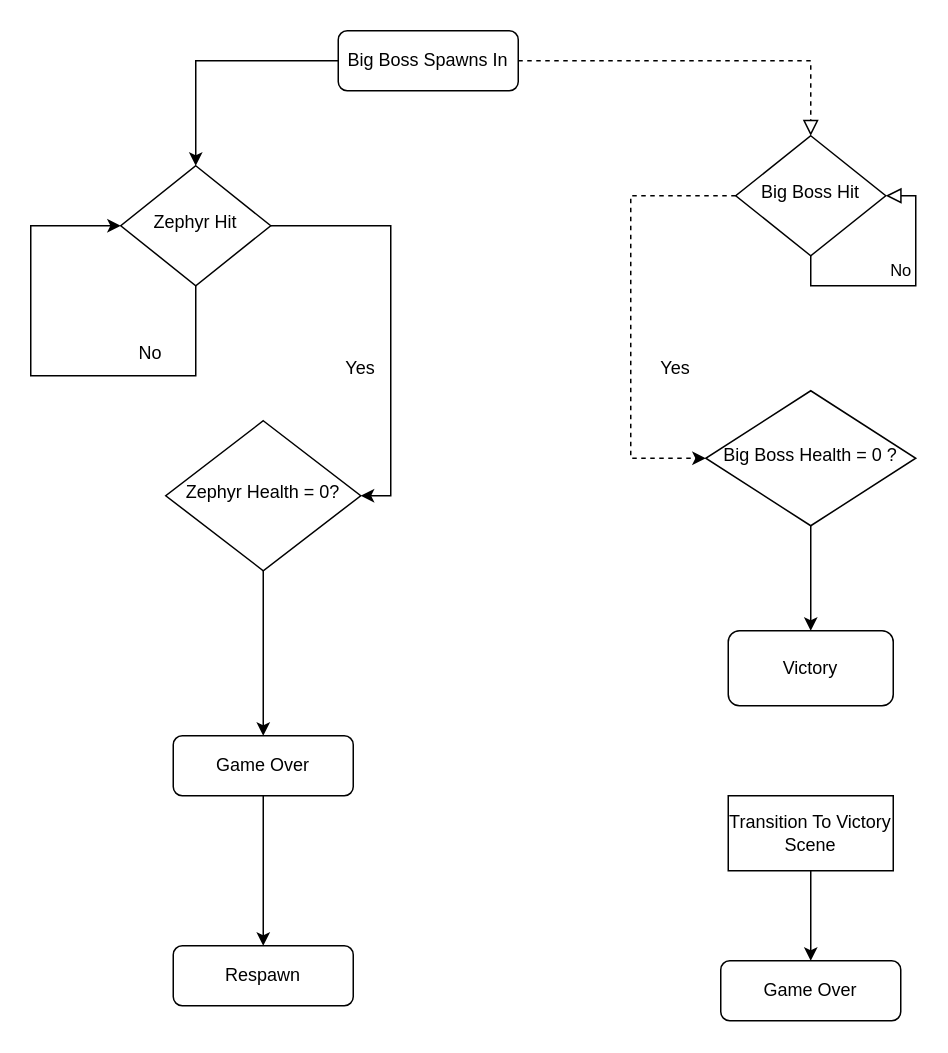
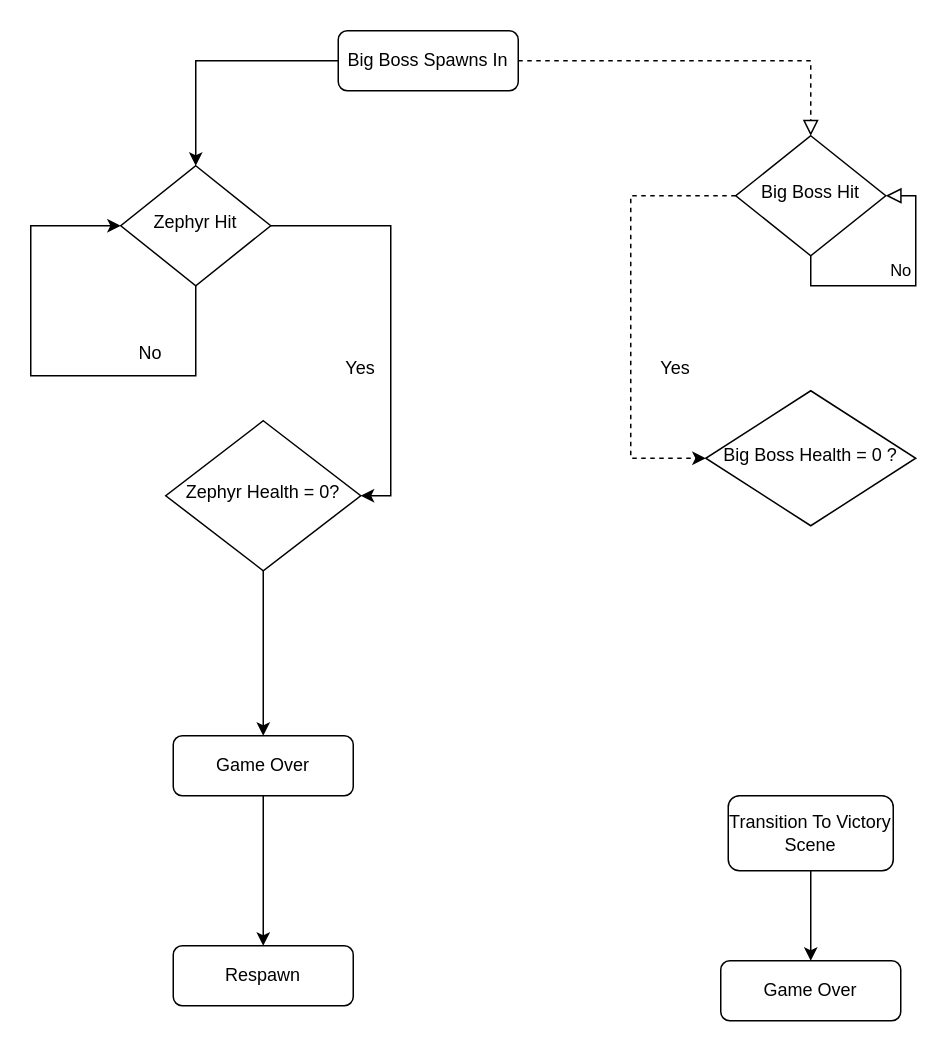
- <mxCell id="21" value="" style="endArrow=classic;html=1;rounded=0;exitX=0.5;exitY=1;exitDx=0;exitDy=0;entryX=0.5;entryY=0;entryDx=0;entryDy=0;" edge="1" parent="1" source="17" target="20"><mxGeometry width="50" height="50" relative="1" as="geometry"><mxPoint x="290" y="410" as="sourcePoint" /><mxPoint x="340" y="360" as="targetPoint" /></mxGeometry></mxCell>
- <mxCell id="20" value="Victory" style="rounded=1;whiteSpace=wrap;html=1;" vertex="1" parent="1"><mxGeometry x="485" y="420" width="110" height="50" as="geometry" /></mxCell>
- <mxCell id="22" value="Transition To Victory Scene" style="whiteSpace=wrap;html=1;rounded=0;" vertex="1" parent="1"><mxGeometry x="485" y="530" width="110" height="50" as="geometry" /></mxCell>
+ <mxCell id="22" value="Transition To Victory Scene" style="rounded=1;whiteSpace=wrap;html=1;" vertex="1" parent="1"><mxGeometry x="485" y="530" width="110" height="50" as="geometry" /></mxCell>
